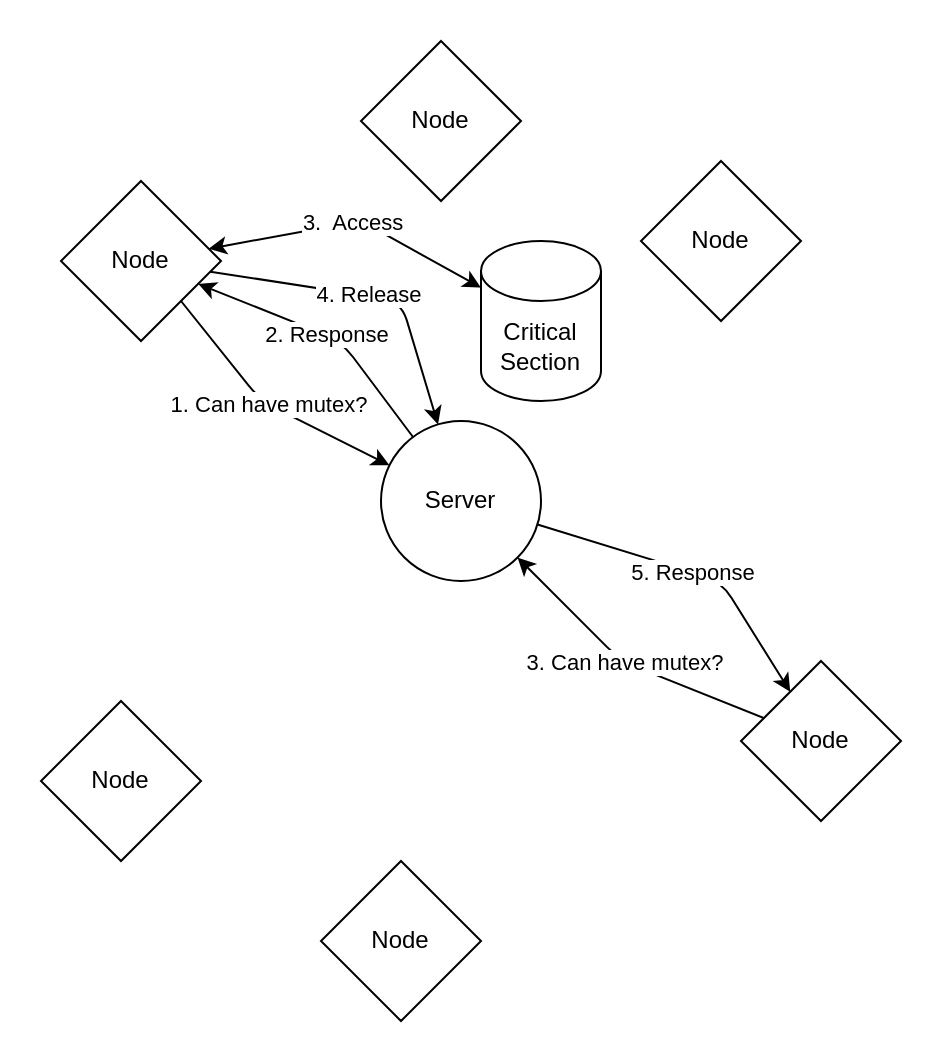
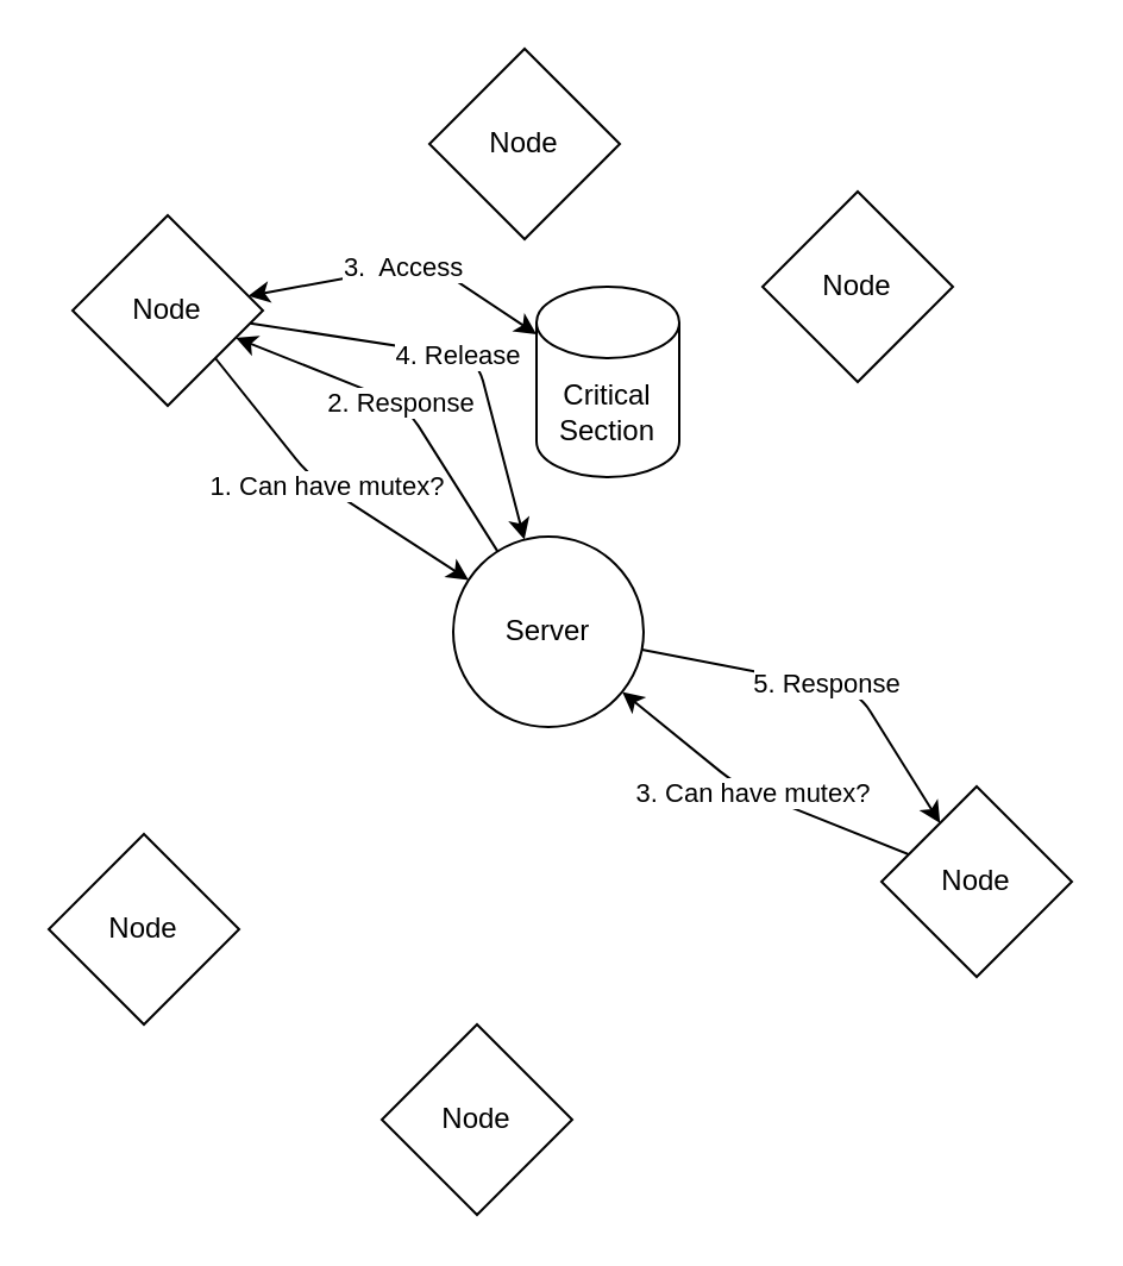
- <mxCell id="15" value="Critical Section" style="shape=cylinder3;whiteSpace=wrap;html=1;boundedLbl=1;backgroundOutline=1;size=15;" vertex="1" parent="1"><mxGeometry x="240" y="120" width="60" height="80" as="geometry" /></mxCell>
+ <mxCell id="15" value="Critical Section" style="shape=cylinder3;whiteSpace=wrap;html=1;boundedLbl=1;backgroundOutline=1;size=15;" vertex="1" parent="1"><mxGeometry x="225" y="120" width="60" height="80" as="geometry" /></mxCell>
- <mxCell id="4" value="Server" style="ellipse;whiteSpace=wrap;html=1;aspect=fixed;" parent="1" vertex="1"><mxGeometry x="190" y="210" width="80" height="80" as="geometry" /></mxCell>
+ <mxCell id="4" value="Server" style="ellipse;whiteSpace=wrap;html=1;aspect=fixed;" parent="1" vertex="1"><mxGeometry x="190" y="225" width="80" height="80" as="geometry" /></mxCell>
